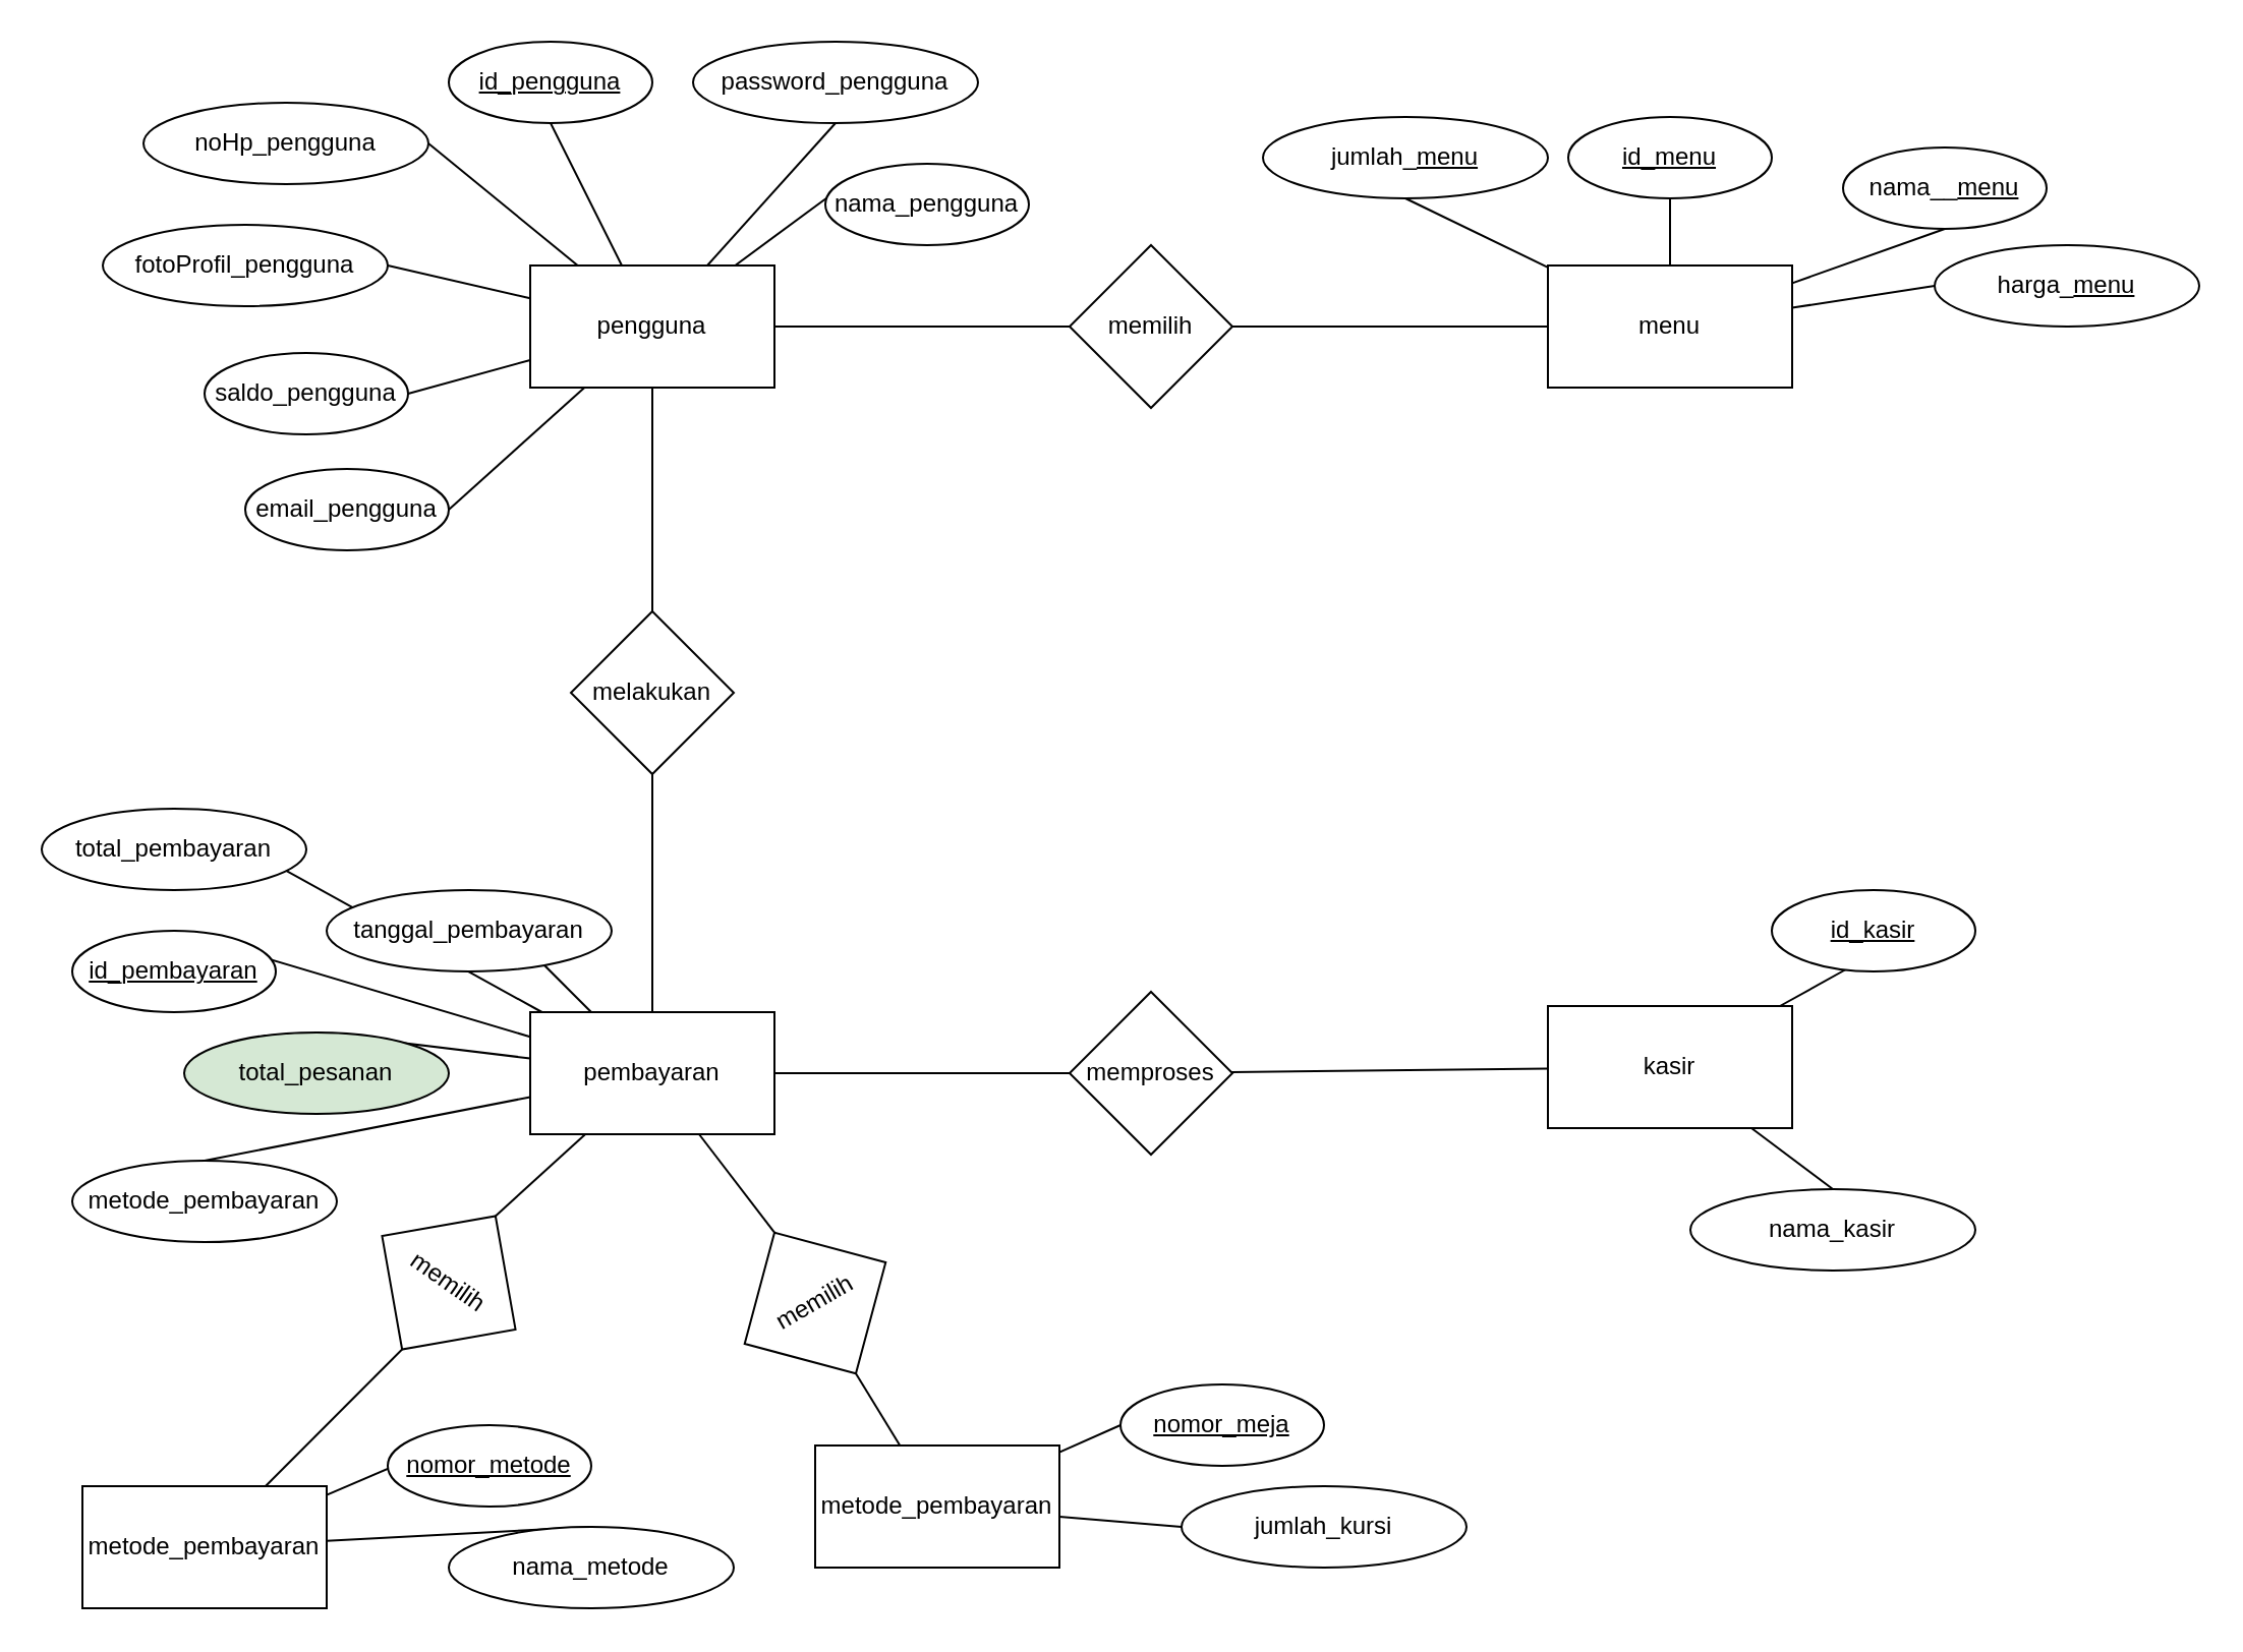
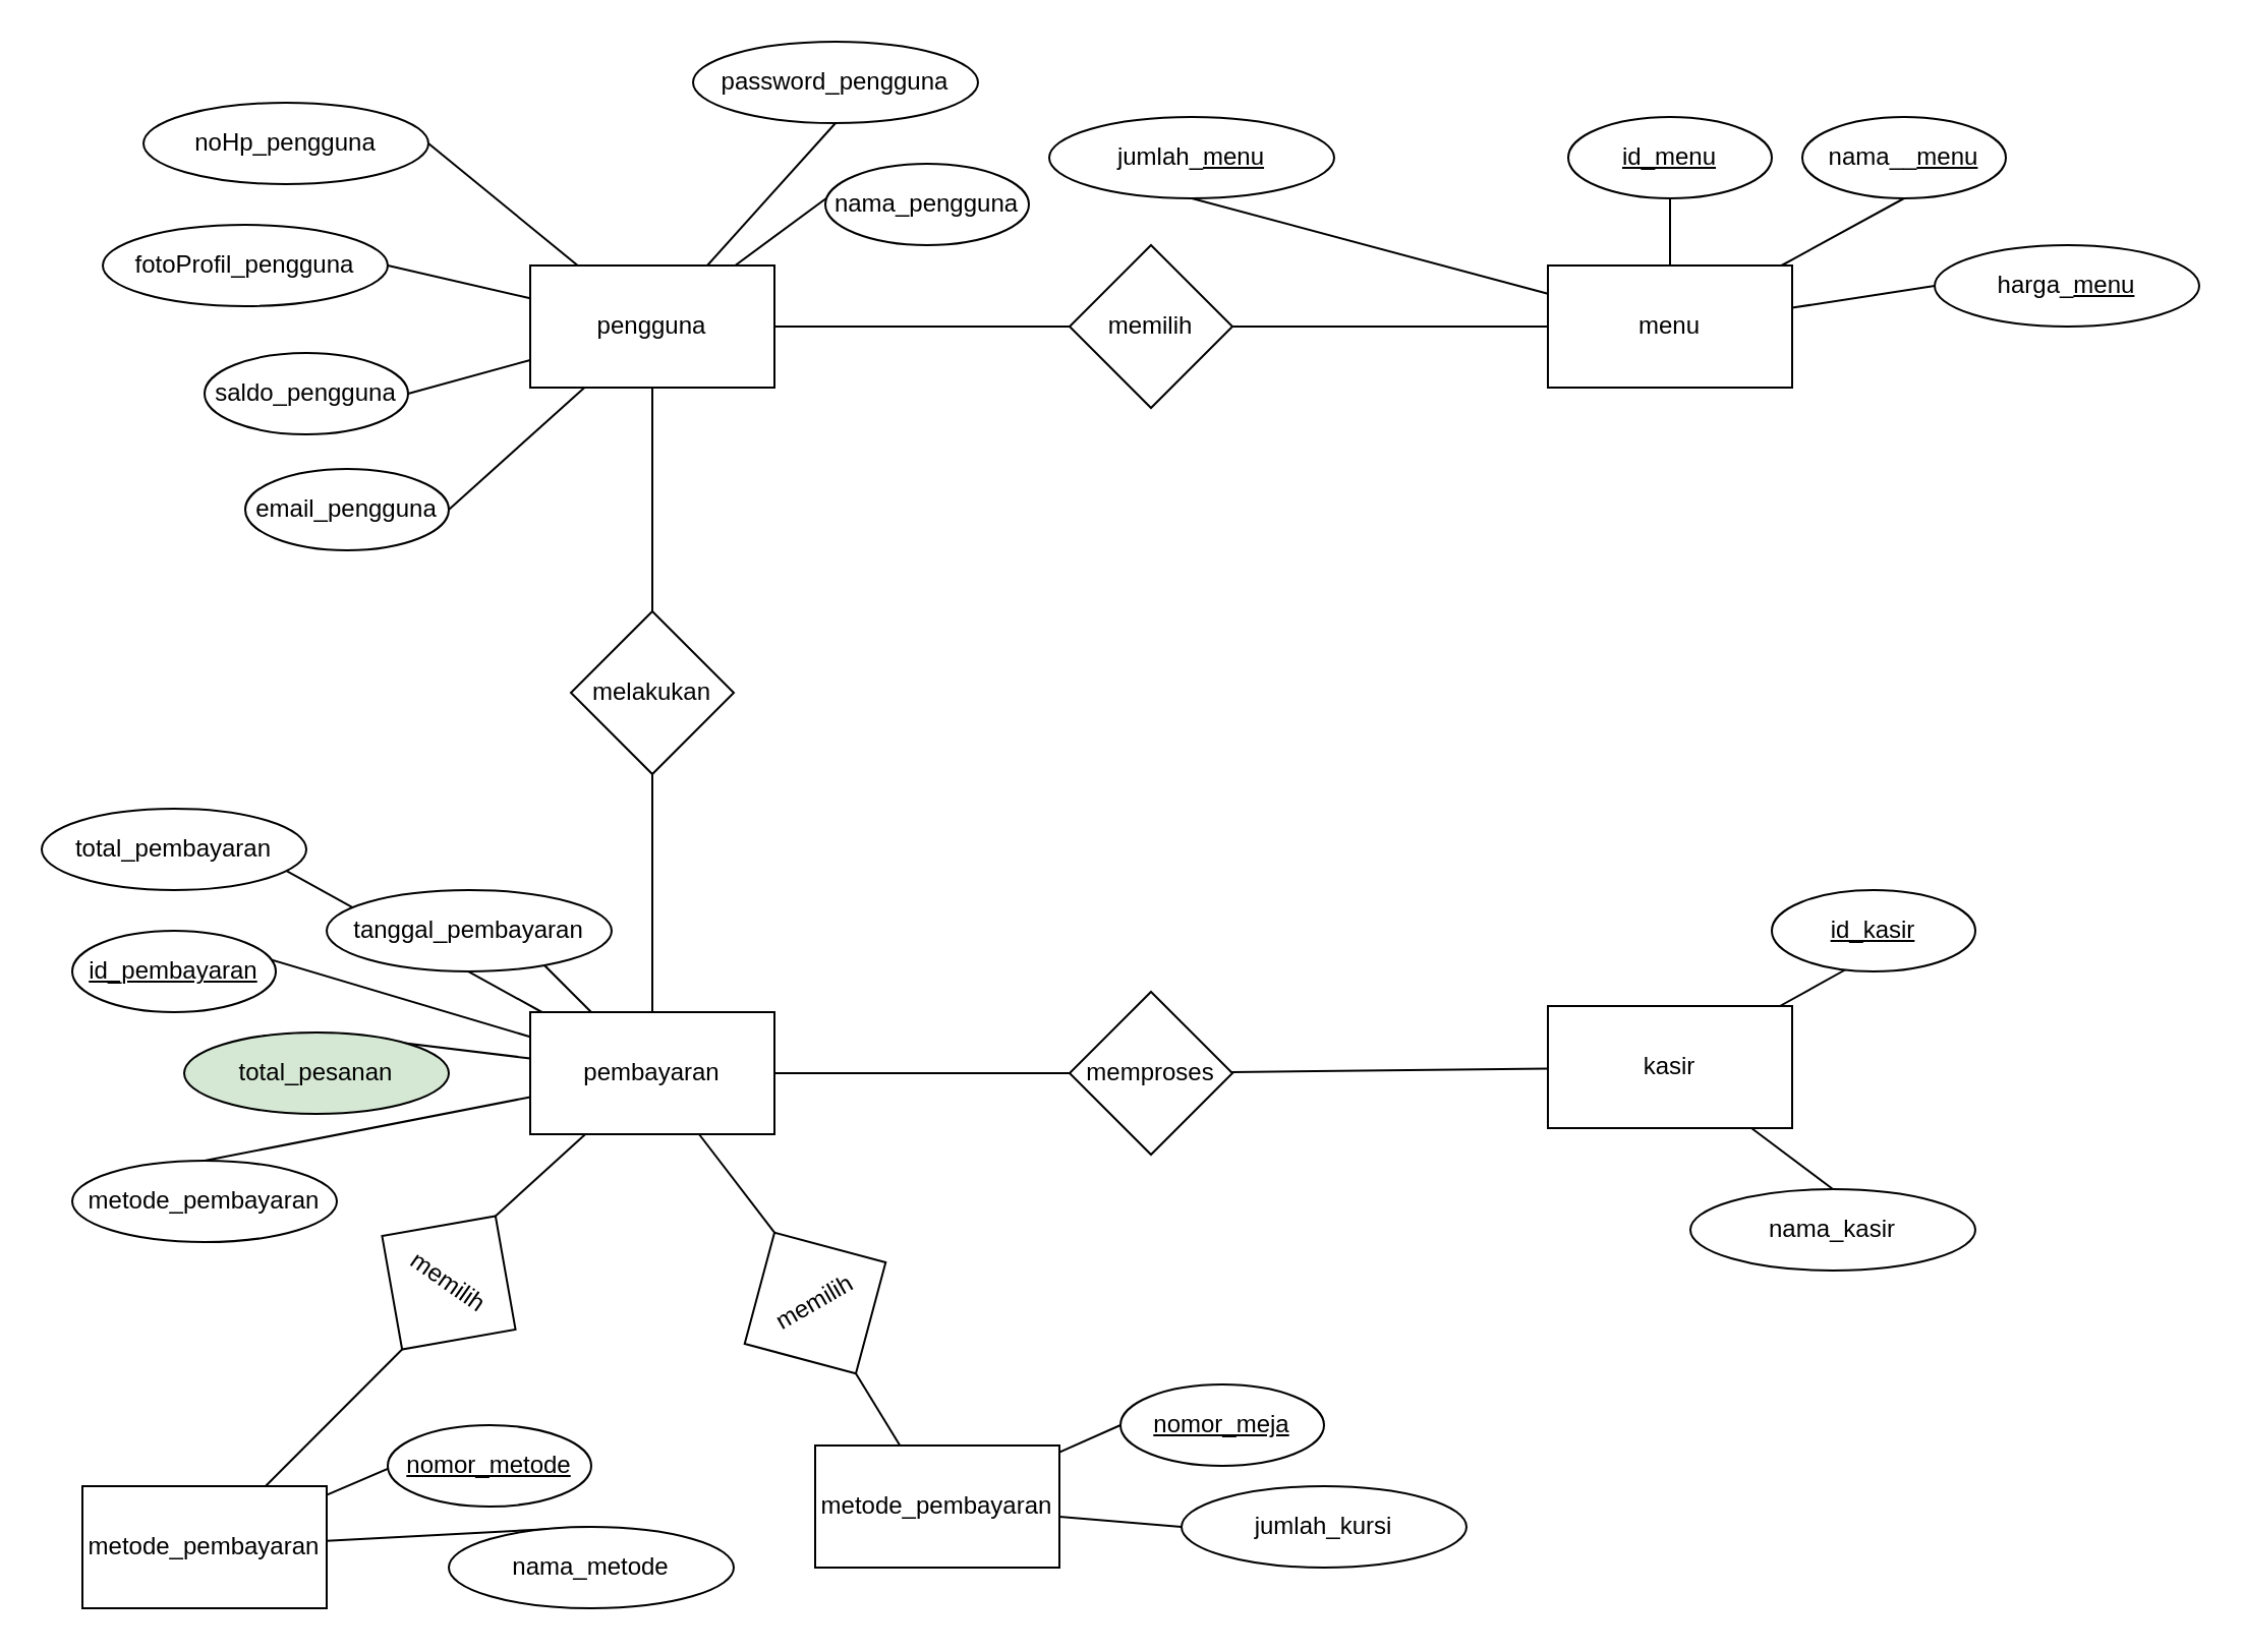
- <mxCell id="31" value="&lt;u&gt;id_pengguna&lt;/u&gt;" style="ellipse;whiteSpace=wrap;html=1;" parent="1" vertex="1"><mxGeometry x="220" y="20" width="100" height="40" as="geometry" /></mxCell>
- <mxCell id="41" value="jumlah_&lt;u&gt;menu&lt;/u&gt;" style="ellipse;whiteSpace=wrap;html=1;" parent="1" vertex="1"><mxGeometry x="620" y="57" width="140" height="40" as="geometry" /></mxCell>
+ <mxCell id="41" value="jumlah_&lt;u&gt;menu&lt;/u&gt;" style="ellipse;whiteSpace=wrap;html=1;" parent="1" vertex="1"><mxGeometry x="515" y="57" width="140" height="40" as="geometry" /></mxCell>
- <mxCell id="39" value="nama__&lt;u&gt;menu&lt;/u&gt;" style="ellipse;whiteSpace=wrap;html=1;" parent="1" vertex="1"><mxGeometry x="905" y="72" width="100" height="40" as="geometry" /></mxCell>
+ <mxCell id="39" value="nama__&lt;u&gt;menu&lt;/u&gt;" style="ellipse;whiteSpace=wrap;html=1;" parent="1" vertex="1"><mxGeometry x="885" y="57" width="100" height="40" as="geometry" /></mxCell>
- <mxCell id="3" style="edgeStyle=none;rounded=0;orthogonalLoop=1;jettySize=auto;html=1;entryX=0.5;entryY=1;entryDx=0;entryDy=0;endArrow=none;endFill=0;" parent="1" source="11" target="31" edge="1"><mxGeometry relative="1" as="geometry" /></mxCell>
